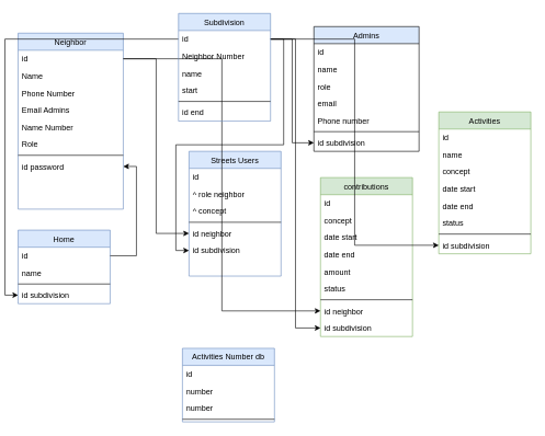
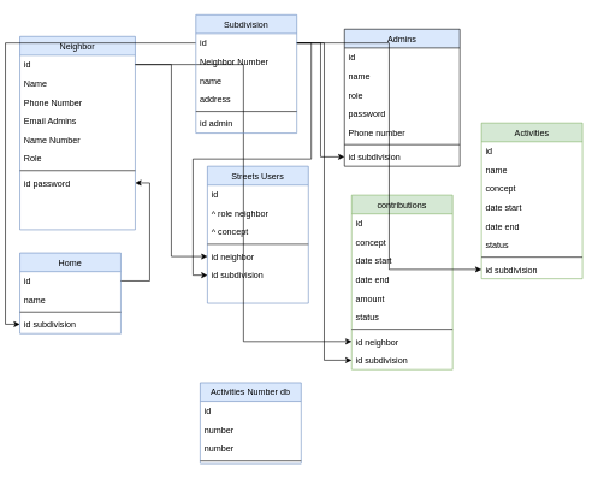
- <mxCell id="62" value="start" style="text;align=left;verticalAlign=top;spacingLeft=4;spacingRight=4;overflow=hidden;rotatable=0;points=[[0,0.5],[1,0.5]];portConstraint=eastwest;rounded=0;shadow=0;html=0;" parent="58" vertex="1"><mxGeometry y="104" width="140" height="26" as="geometry" /></mxCell>
+ <mxCell id="62" value="address" style="text;align=left;verticalAlign=top;spacingLeft=4;spacingRight=4;overflow=hidden;rotatable=0;points=[[0,0.5],[1,0.5]];portConstraint=eastwest;rounded=0;shadow=0;html=0;" parent="58" vertex="1"><mxGeometry y="104" width="140" height="26" as="geometry" /></mxCell>
- <mxCell id="15" value="email" style="text;align=left;verticalAlign=top;spacingLeft=4;spacingRight=4;overflow=hidden;rotatable=0;points=[[0,0.5],[1,0.5]];portConstraint=eastwest;rounded=0;shadow=0;html=0;" parent="11" vertex="1"><mxGeometry y="104" width="160" height="26" as="geometry" /></mxCell>
+ <mxCell id="15" value="password" style="text;align=left;verticalAlign=top;spacingLeft=4;spacingRight=4;overflow=hidden;rotatable=0;points=[[0,0.5],[1,0.5]];portConstraint=eastwest;rounded=0;shadow=0;html=0;" parent="11" vertex="1"><mxGeometry y="104" width="160" height="26" as="geometry" /></mxCell>
- <mxCell id="64" value="id end" style="text;align=left;verticalAlign=top;spacingLeft=4;spacingRight=4;overflow=hidden;rotatable=0;points=[[0,0.5],[1,0.5]];portConstraint=eastwest;rounded=0;shadow=0;html=0;" parent="58" vertex="1"><mxGeometry y="138" width="140" height="26" as="geometry" /></mxCell>
+ <mxCell id="64" value="id admin" style="text;align=left;verticalAlign=top;spacingLeft=4;spacingRight=4;overflow=hidden;rotatable=0;points=[[0,0.5],[1,0.5]];portConstraint=eastwest;rounded=0;shadow=0;html=0;" parent="58" vertex="1"><mxGeometry y="138" width="140" height="26" as="geometry" /></mxCell>
